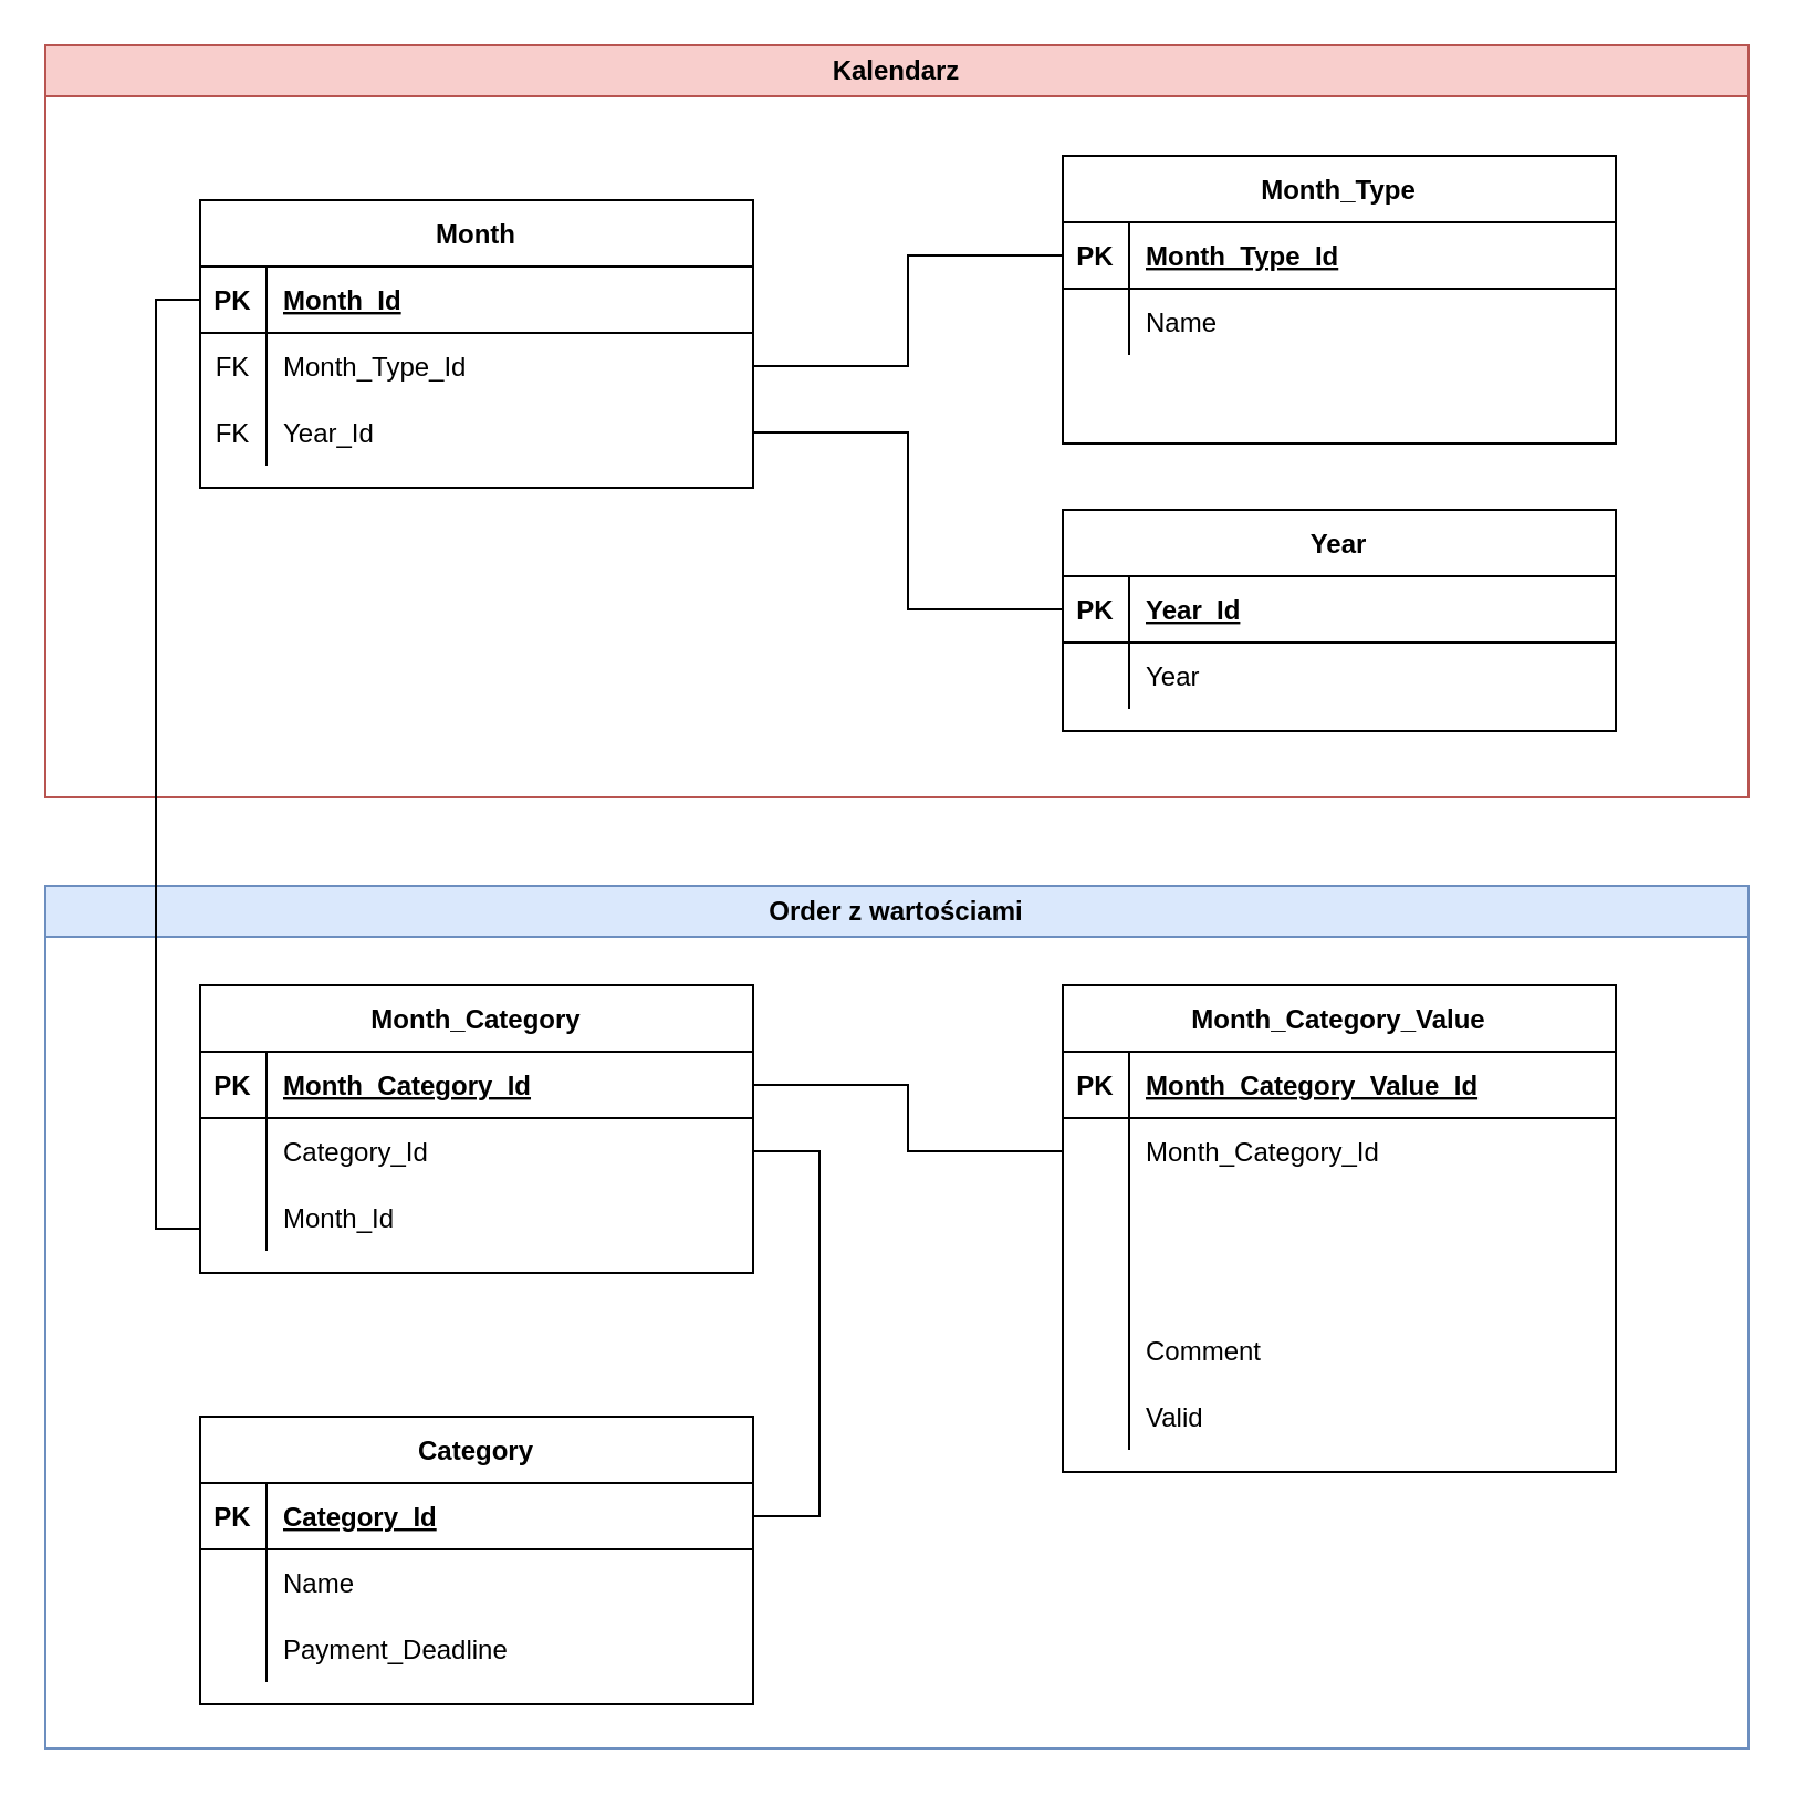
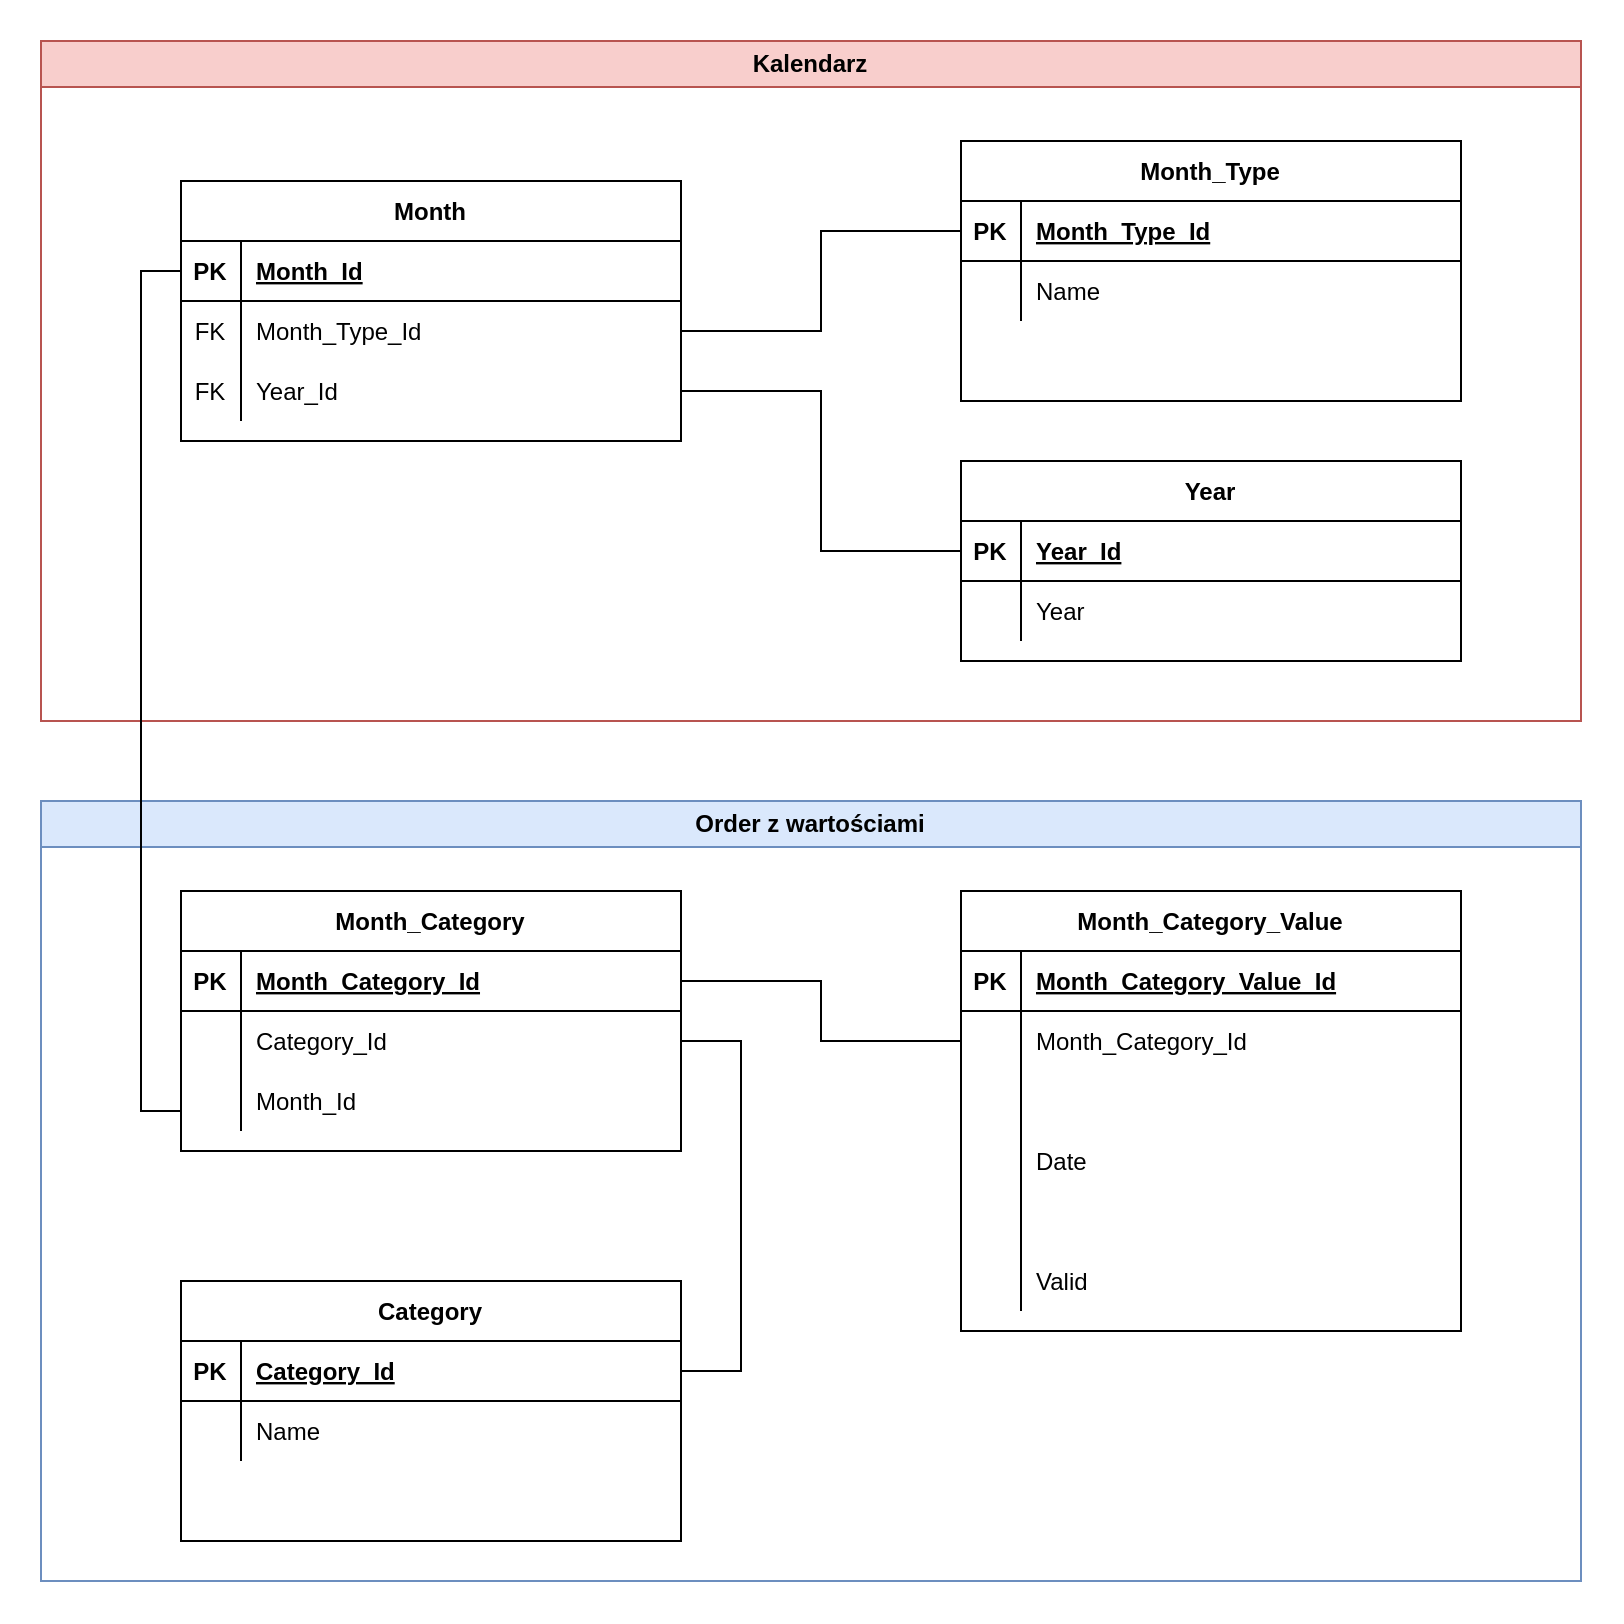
+ <mxCell id="53" value="Date" style="shape=partialRectangle;overflow=hidden;connectable=0;fillColor=none;top=0;left=0;bottom=0;right=0;align=left;spacingLeft=6;" vertex="1" parent="51"><mxGeometry x="30" width="220" height="30" as="geometry"><mxRectangle width="220" height="30" as="alternateBounds" /></mxGeometry></mxCell>
- <mxCell id="56" value="Comment" style="shape=partialRectangle;overflow=hidden;connectable=0;fillColor=none;top=0;left=0;bottom=0;right=0;align=left;spacingLeft=6;" vertex="1" parent="54"><mxGeometry x="30" width="220" height="30" as="geometry"><mxRectangle width="220" height="30" as="alternateBounds" /></mxGeometry></mxCell>
- <mxCell id="41" value="Payment_Deadline" style="shape=partialRectangle;overflow=hidden;connectable=0;fillColor=none;top=0;left=0;bottom=0;right=0;align=left;spacingLeft=6;" vertex="1" parent="39"><mxGeometry x="30" width="220" height="30" as="geometry"><mxRectangle width="220" height="30" as="alternateBounds" /></mxGeometry></mxCell>
